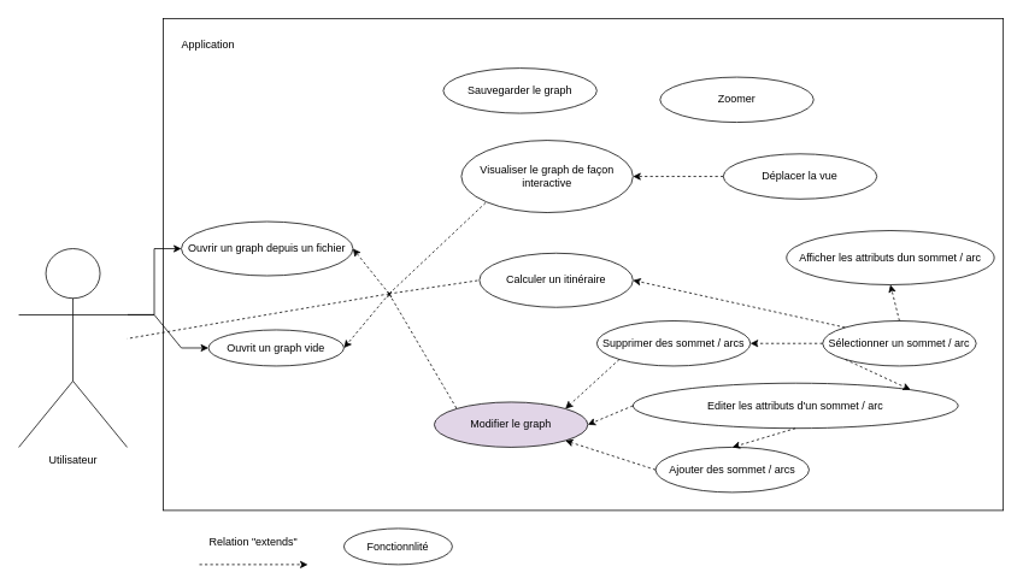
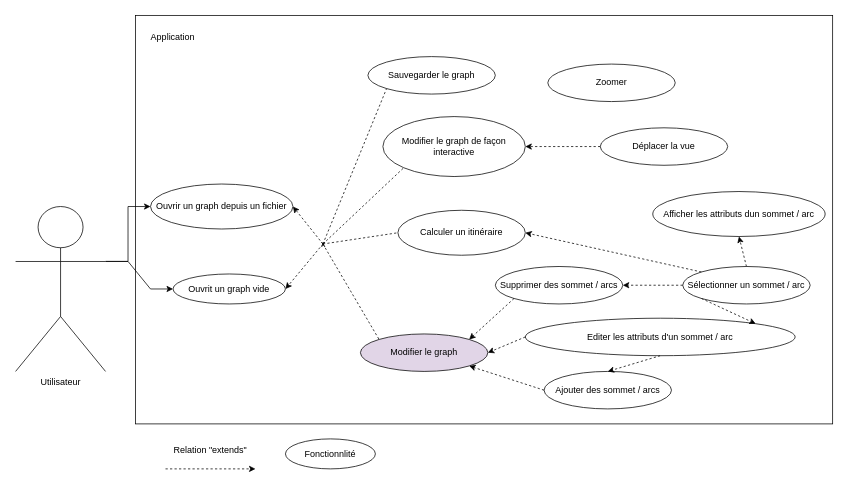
- <mxCell id="8" value="Visualiser le graph de façon interactive" style="ellipse;whiteSpace=wrap;html=1;" parent="1" vertex="1"><mxGeometry x="510" y="155" width="190" height="80" as="geometry" /></mxCell>
+ <mxCell id="8" value="Modifier le graph de façon interactive" style="ellipse;whiteSpace=wrap;html=1;" parent="1" vertex="1"><mxGeometry x="510" y="155" width="190" height="80" as="geometry" /></mxCell>
- <mxCell id="34" value="" style="endArrow=none;html=1;rounded=0;exitX=1;exitY=0.5;exitDx=0;exitDy=0;dashed=1;" edge="1" parent="1" source="31" target="4"><mxGeometry width="50" height="50" relative="1" as="geometry"><mxPoint x="470" y="345" as="sourcePoint" /><mxPoint x="520" y="295" as="targetPoint" /></mxGeometry></mxCell>
+ <mxCell id="34" value="" style="endArrow=none;html=1;rounded=0;exitX=1;exitY=0.5;exitDx=0;exitDy=0;entryX=0;entryY=1;entryDx=0;entryDy=0;dashed=1;" edge="1" parent="1" source="31" target="7"><mxGeometry width="50" height="50" relative="1" as="geometry"><mxPoint x="470" y="345" as="sourcePoint" /><mxPoint x="520" y="295" as="targetPoint" /></mxGeometry></mxCell>
